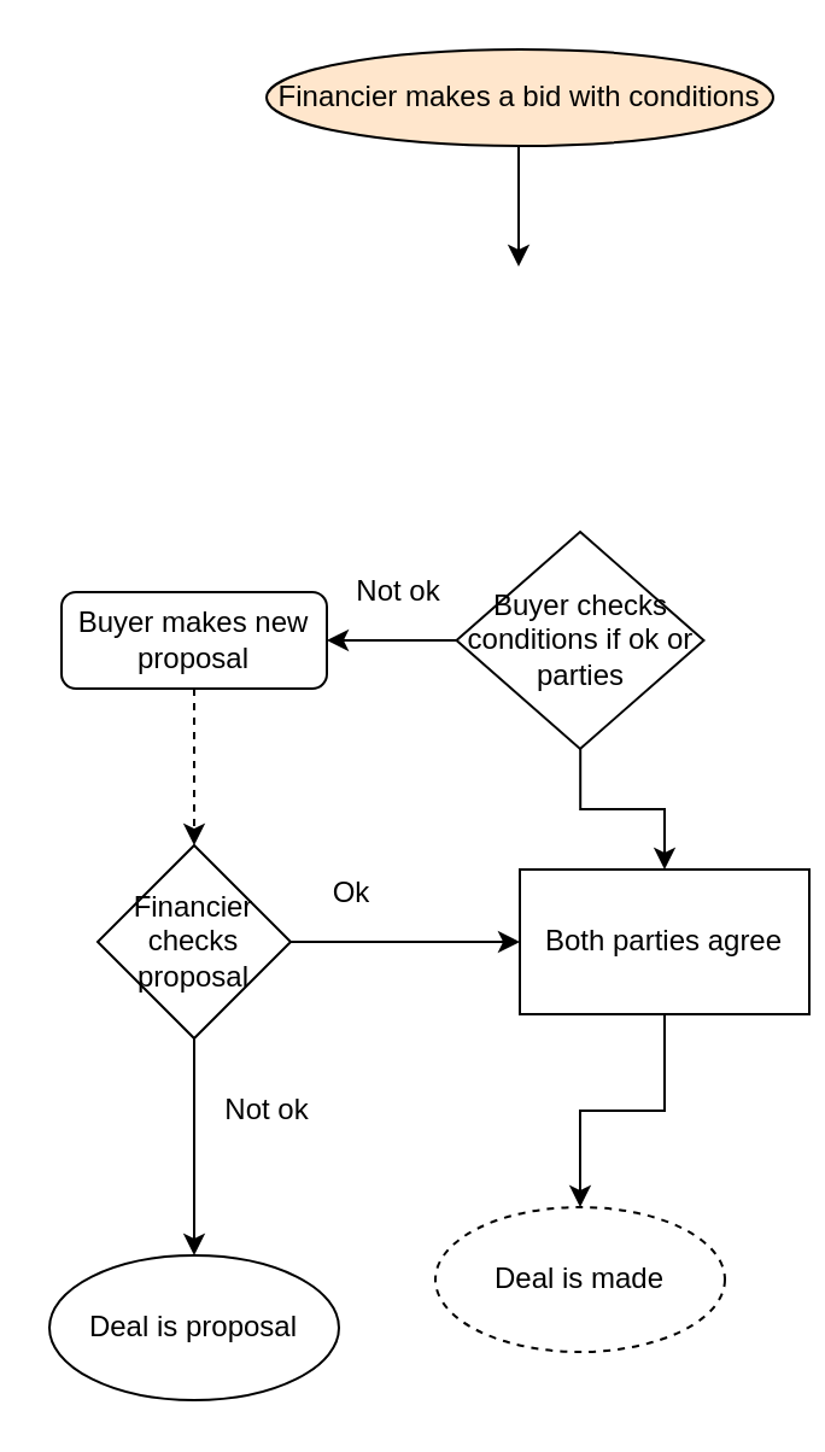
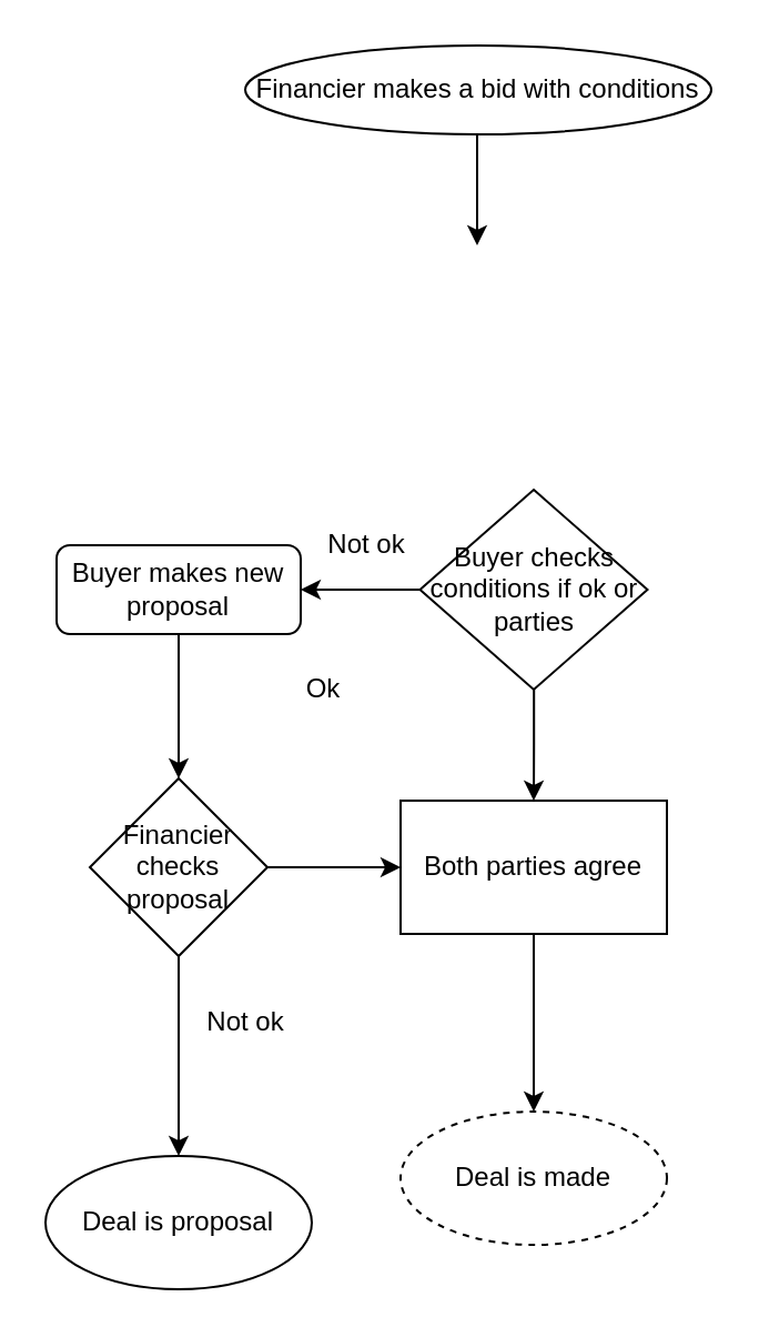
- <mxCell id="2" value="Financier makes a bid with conditions" style="ellipse;whiteSpace=wrap;html=1;direction=west;fillColor=#ffe6cc;" vertex="1" parent="1"><mxGeometry x="110" y="20" width="210" height="40" as="geometry" /></mxCell>
+ <mxCell id="2" value="Financier makes a bid with conditions" style="ellipse;whiteSpace=wrap;html=1;direction=west;" vertex="1" parent="1"><mxGeometry x="110" y="20" width="210" height="40" as="geometry" /></mxCell>
- <mxCell id="8" value="" style="edgeStyle=orthogonalEdgeStyle;rounded=0;orthogonalLoop=1;jettySize=auto;html=1;dashed=1;" edge="1" parent="1" source="9" target="12"><mxGeometry relative="1" as="geometry" /></mxCell>
+ <mxCell id="8" value="" style="edgeStyle=orthogonalEdgeStyle;rounded=0;orthogonalLoop=1;jettySize=auto;html=1;" edge="1" parent="1" source="9" target="12"><mxGeometry relative="1" as="geometry" /></mxCell>
- <mxCell id="17" value="Ok" style="text;html=1;align=center;verticalAlign=middle;resizable=0;points=[];autosize=1;strokeColor=none;fillColor=none;" vertex="1" parent="1"><mxGeometry x="125" y="355" width="40" height="30" as="geometry" /></mxCell>
+ <mxCell id="17" value="Ok" style="text;html=1;align=center;verticalAlign=middle;resizable=0;points=[];autosize=1;strokeColor=none;fillColor=none;" vertex="1" parent="1"><mxGeometry x="125" y="295" width="40" height="30" as="geometry" /></mxCell>
- <mxCell id="14" value="Both parties agree" style="whiteSpace=wrap;html=1;rounded=0;" vertex="1" parent="1"><mxGeometry x="215" y="360" width="120" height="60" as="geometry" /></mxCell>
+ <mxCell id="14" value="Both parties agree" style="whiteSpace=wrap;html=1;rounded=0;" vertex="1" parent="1"><mxGeometry x="180" y="360" width="120" height="60" as="geometry" /></mxCell>
